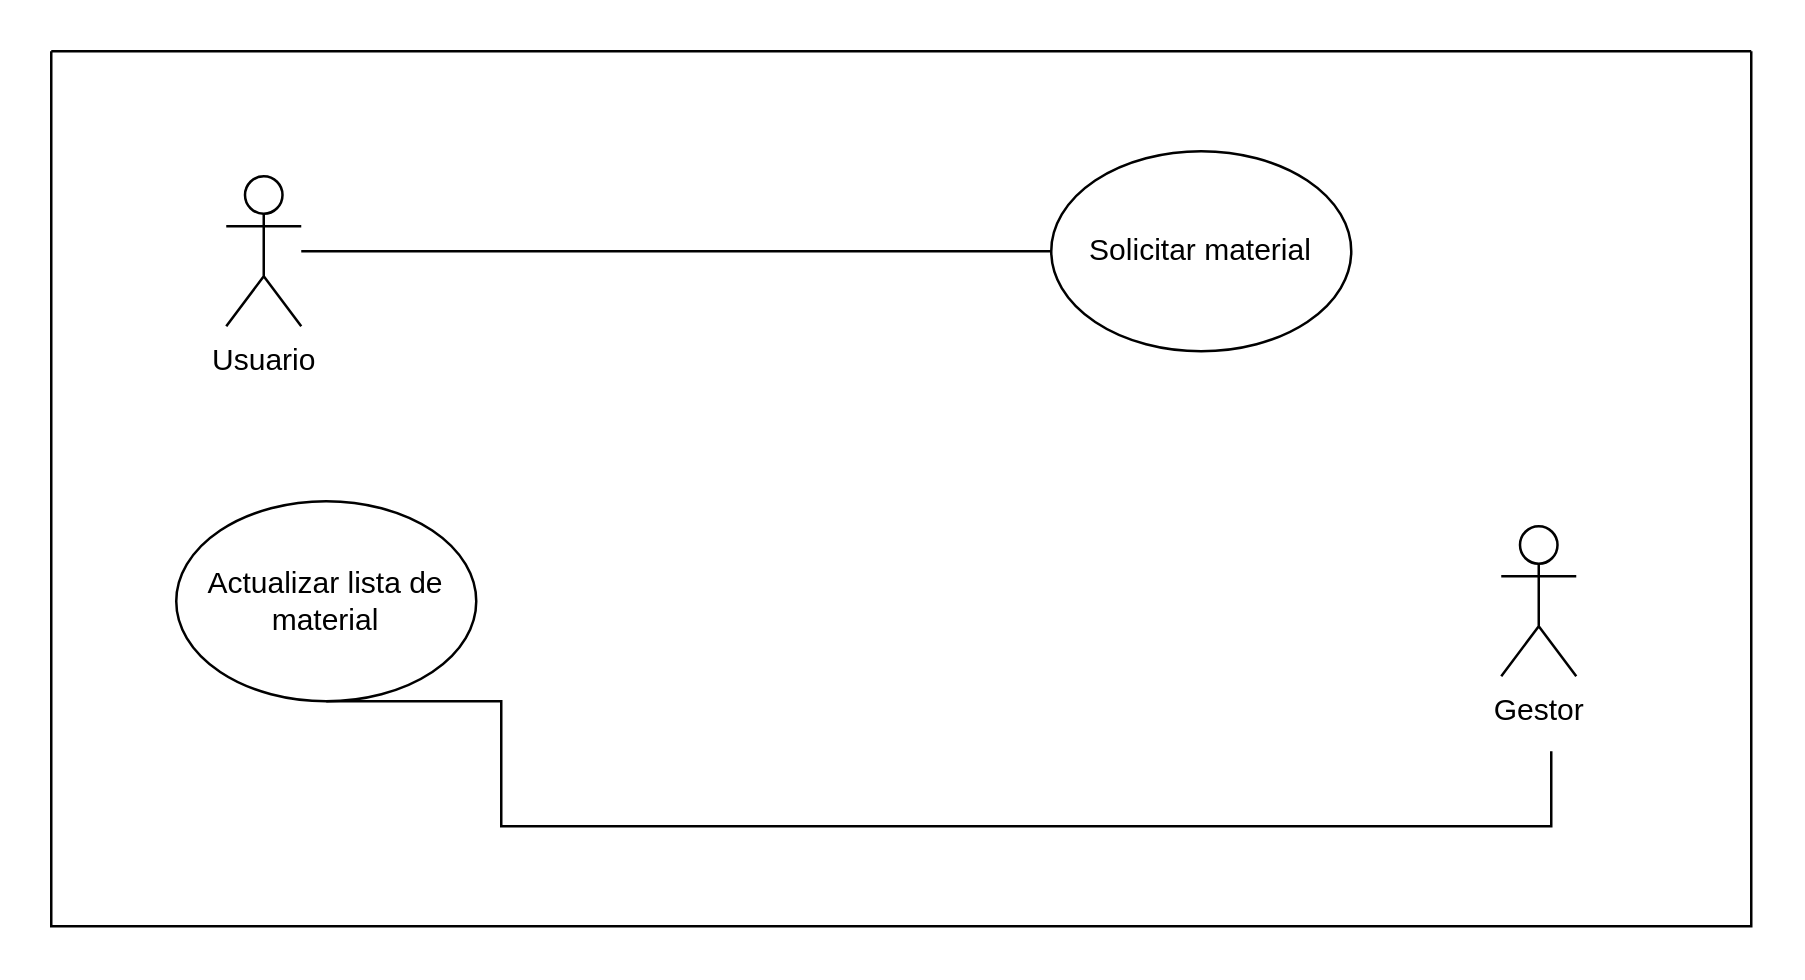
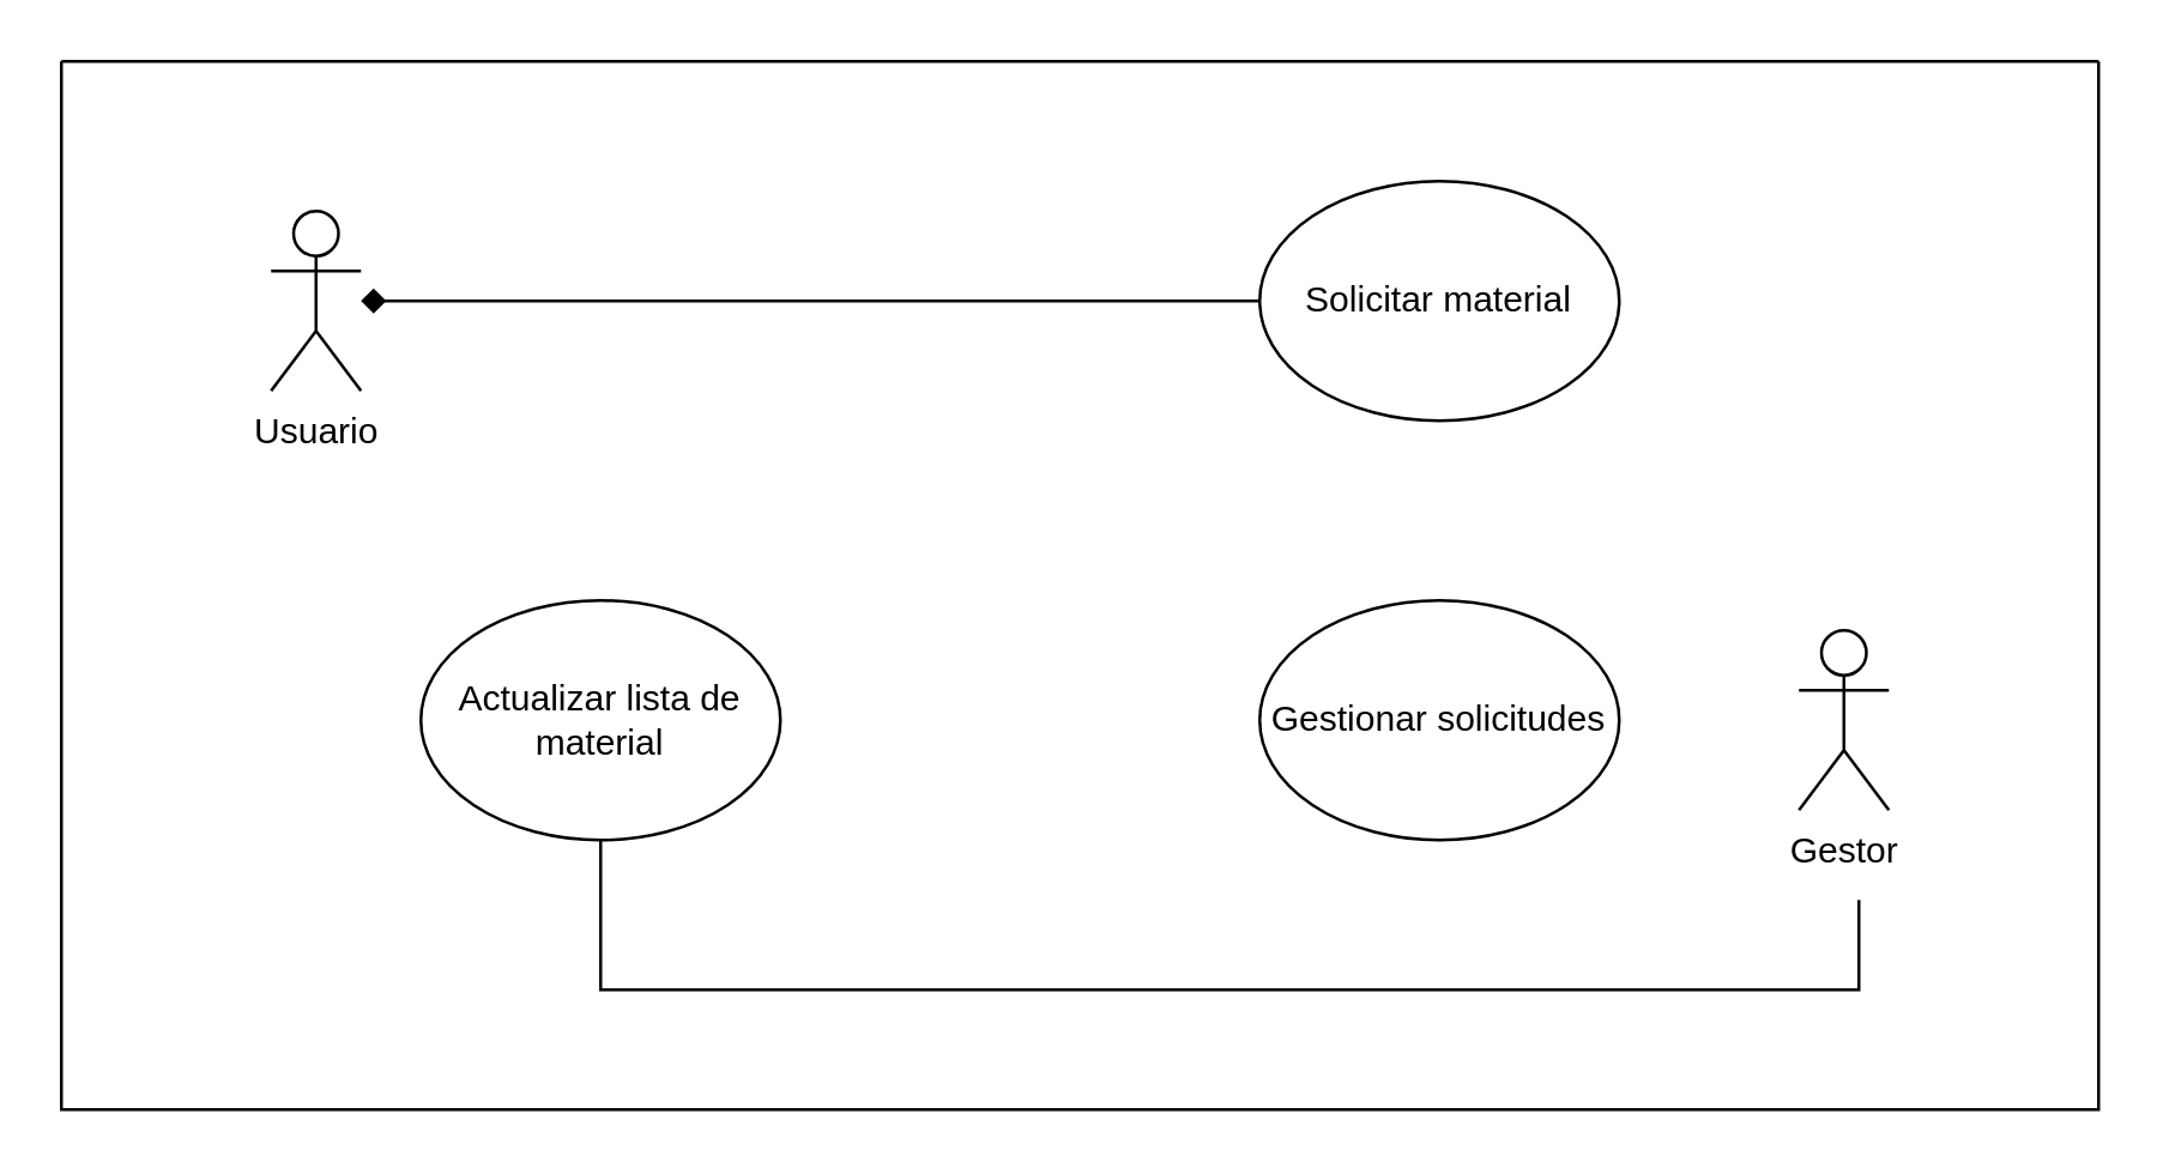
- <mxCell id="6" style="edgeStyle=orthogonalEdgeStyle;rounded=0;orthogonalLoop=1;jettySize=auto;html=1;endArrow=none;startFill=0;" edge="1" parent="2" source="7" target="3"><mxGeometry relative="1" as="geometry" /></mxCell>
+ <mxCell id="6" style="edgeStyle=orthogonalEdgeStyle;rounded=0;orthogonalLoop=1;jettySize=auto;html=1;endArrow=diamond;startFill=0;" edge="1" parent="2" source="7" target="3"><mxGeometry relative="1" as="geometry" /></mxCell>
- <mxCell id="9" value="Actualizar lista de material" style="ellipse;whiteSpace=wrap;html=1;" vertex="1" parent="2"><mxGeometry x="50" y="180" width="120" height="80" as="geometry" /></mxCell>
+ <mxCell id="9" value="Actualizar lista de material" style="ellipse;whiteSpace=wrap;html=1;" vertex="1" parent="2"><mxGeometry x="120" y="180" width="120" height="80" as="geometry" /></mxCell>
+ <mxCell id="8" value="Gestionar solicitudes" style="ellipse;whiteSpace=wrap;html=1;" vertex="1" parent="2"><mxGeometry x="400" y="180" width="120" height="80" as="geometry" /></mxCell>
